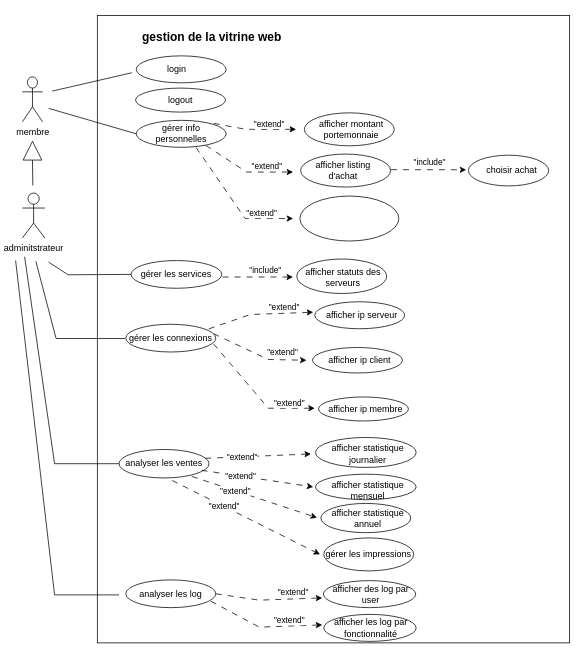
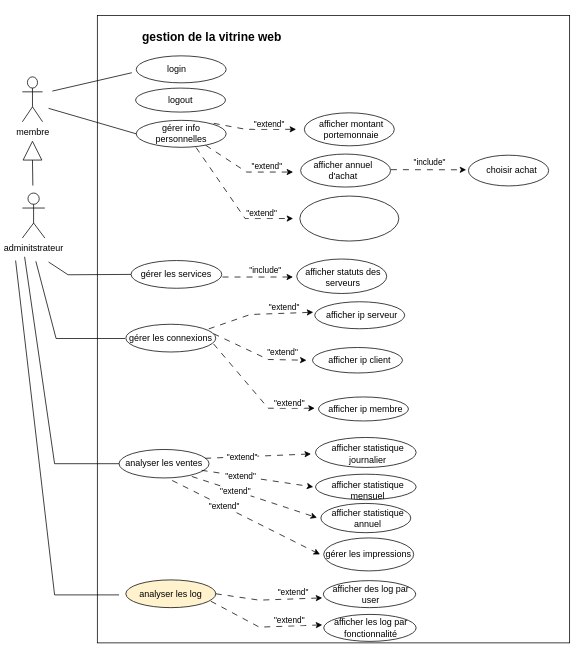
- <mxCell id="60" value="afficher listing&lt;div&gt;d'achat&lt;/div&gt;" style="html=1;strokeColor=none;fillColor=none;align=center;verticalAlign=middle;rotatable=0;whiteSpace=wrap;" parent="59" vertex="1"><mxGeometry x="-3" y="16.498" width="120" height="11" as="geometry" /></mxCell>
+ <mxCell id="60" value="afficher annuel&lt;div&gt;d'achat&lt;/div&gt;" style="html=1;strokeColor=none;fillColor=none;align=center;verticalAlign=middle;rotatable=0;whiteSpace=wrap;" parent="59" vertex="1"><mxGeometry x="-3" y="16.498" width="120" height="11" as="geometry" /></mxCell>
- <mxCell id="68" value="analyser les log" style="ellipse;whiteSpace=wrap;html=1;" vertex="1" parent="1"><mxGeometry x="167" y="773" width="120" height="37" as="geometry" /></mxCell>
+ <mxCell id="68" value="analyser les log" style="ellipse;whiteSpace=wrap;html=1;fillColor=#fff2cc;" vertex="1" parent="1"><mxGeometry x="167" y="773" width="120" height="37" as="geometry" /></mxCell>
